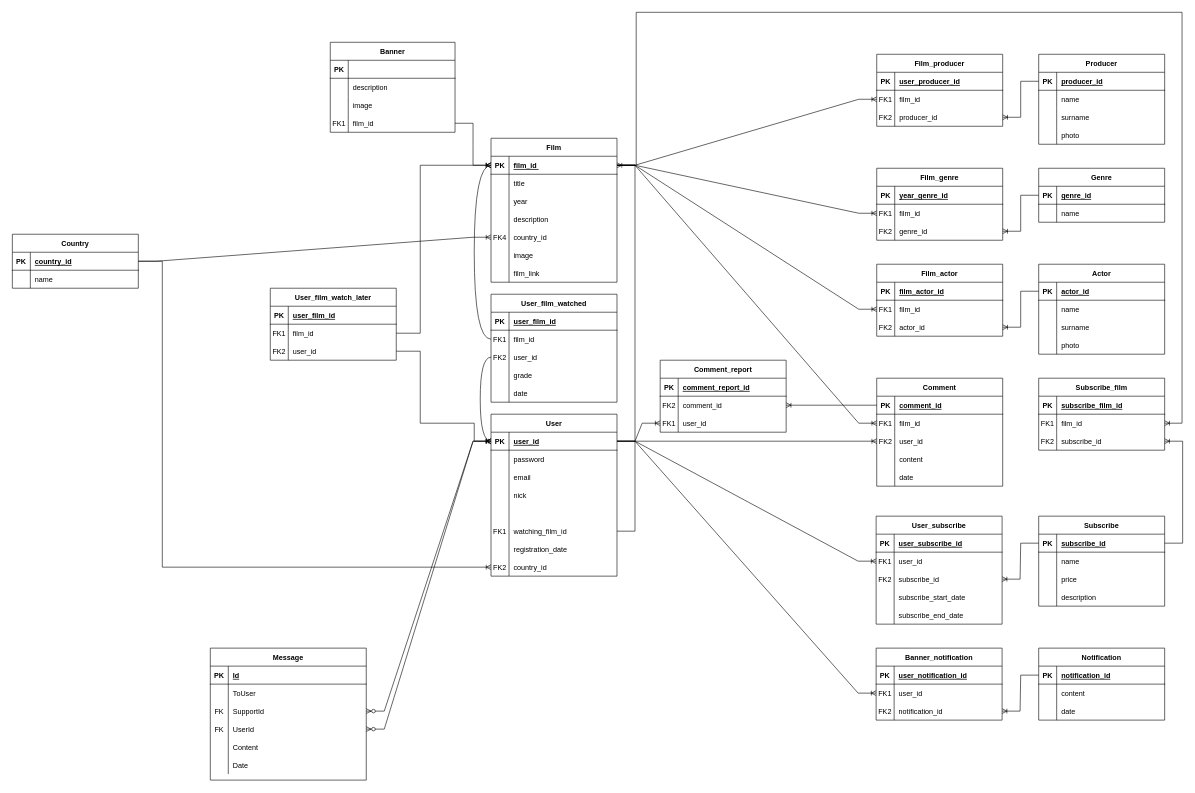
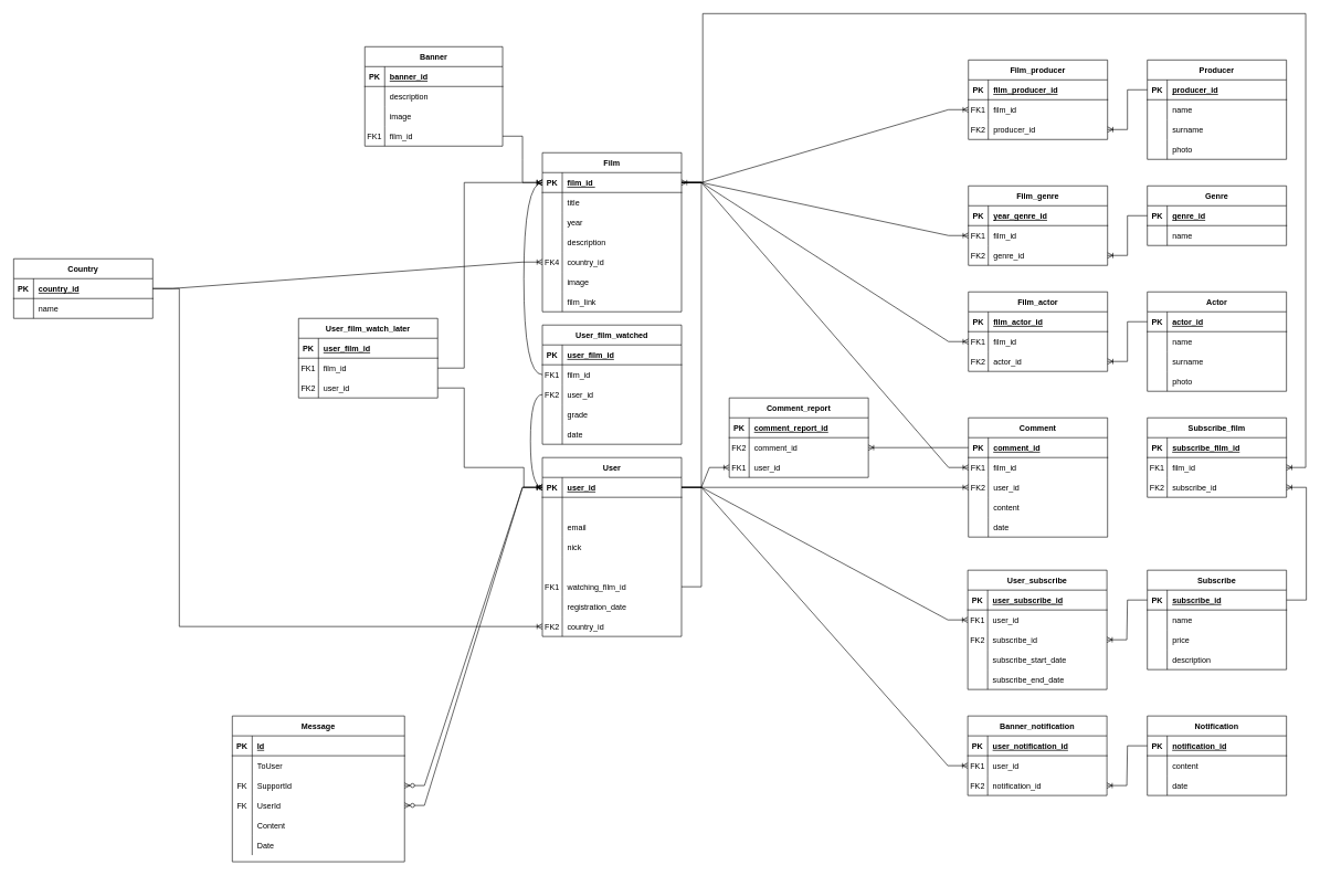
+ <mxCell id="196" value="banner_id" style="shape=partialRectangle;overflow=hidden;connectable=0;fillColor=none;top=0;left=0;bottom=0;right=0;align=left;spacingLeft=6;fontStyle=5;" parent="194" vertex="1"><mxGeometry x="30" width="178" height="30" as="geometry"><mxRectangle width="178" height="30" as="alternateBounds" /></mxGeometry></mxCell>
- <mxCell id="165" value="user_producer_id" style="shape=partialRectangle;overflow=hidden;connectable=0;fillColor=none;top=0;left=0;bottom=0;right=0;align=left;spacingLeft=6;fontStyle=5;" parent="163" vertex="1"><mxGeometry x="30" width="180" height="30" as="geometry"><mxRectangle width="180" height="30" as="alternateBounds" /></mxGeometry></mxCell>
+ <mxCell id="165" value="film_producer_id" style="shape=partialRectangle;overflow=hidden;connectable=0;fillColor=none;top=0;left=0;bottom=0;right=0;align=left;spacingLeft=6;fontStyle=5;" parent="163" vertex="1"><mxGeometry x="30" width="180" height="30" as="geometry"><mxRectangle width="180" height="30" as="alternateBounds" /></mxGeometry></mxCell>
- <mxCell id="8" value="password" style="shape=partialRectangle;overflow=hidden;connectable=0;fillColor=none;top=0;left=0;bottom=0;right=0;align=left;spacingLeft=6;" parent="6" vertex="1"><mxGeometry x="30" width="180" height="30" as="geometry"><mxRectangle width="180" height="30" as="alternateBounds" /></mxGeometry></mxCell>
